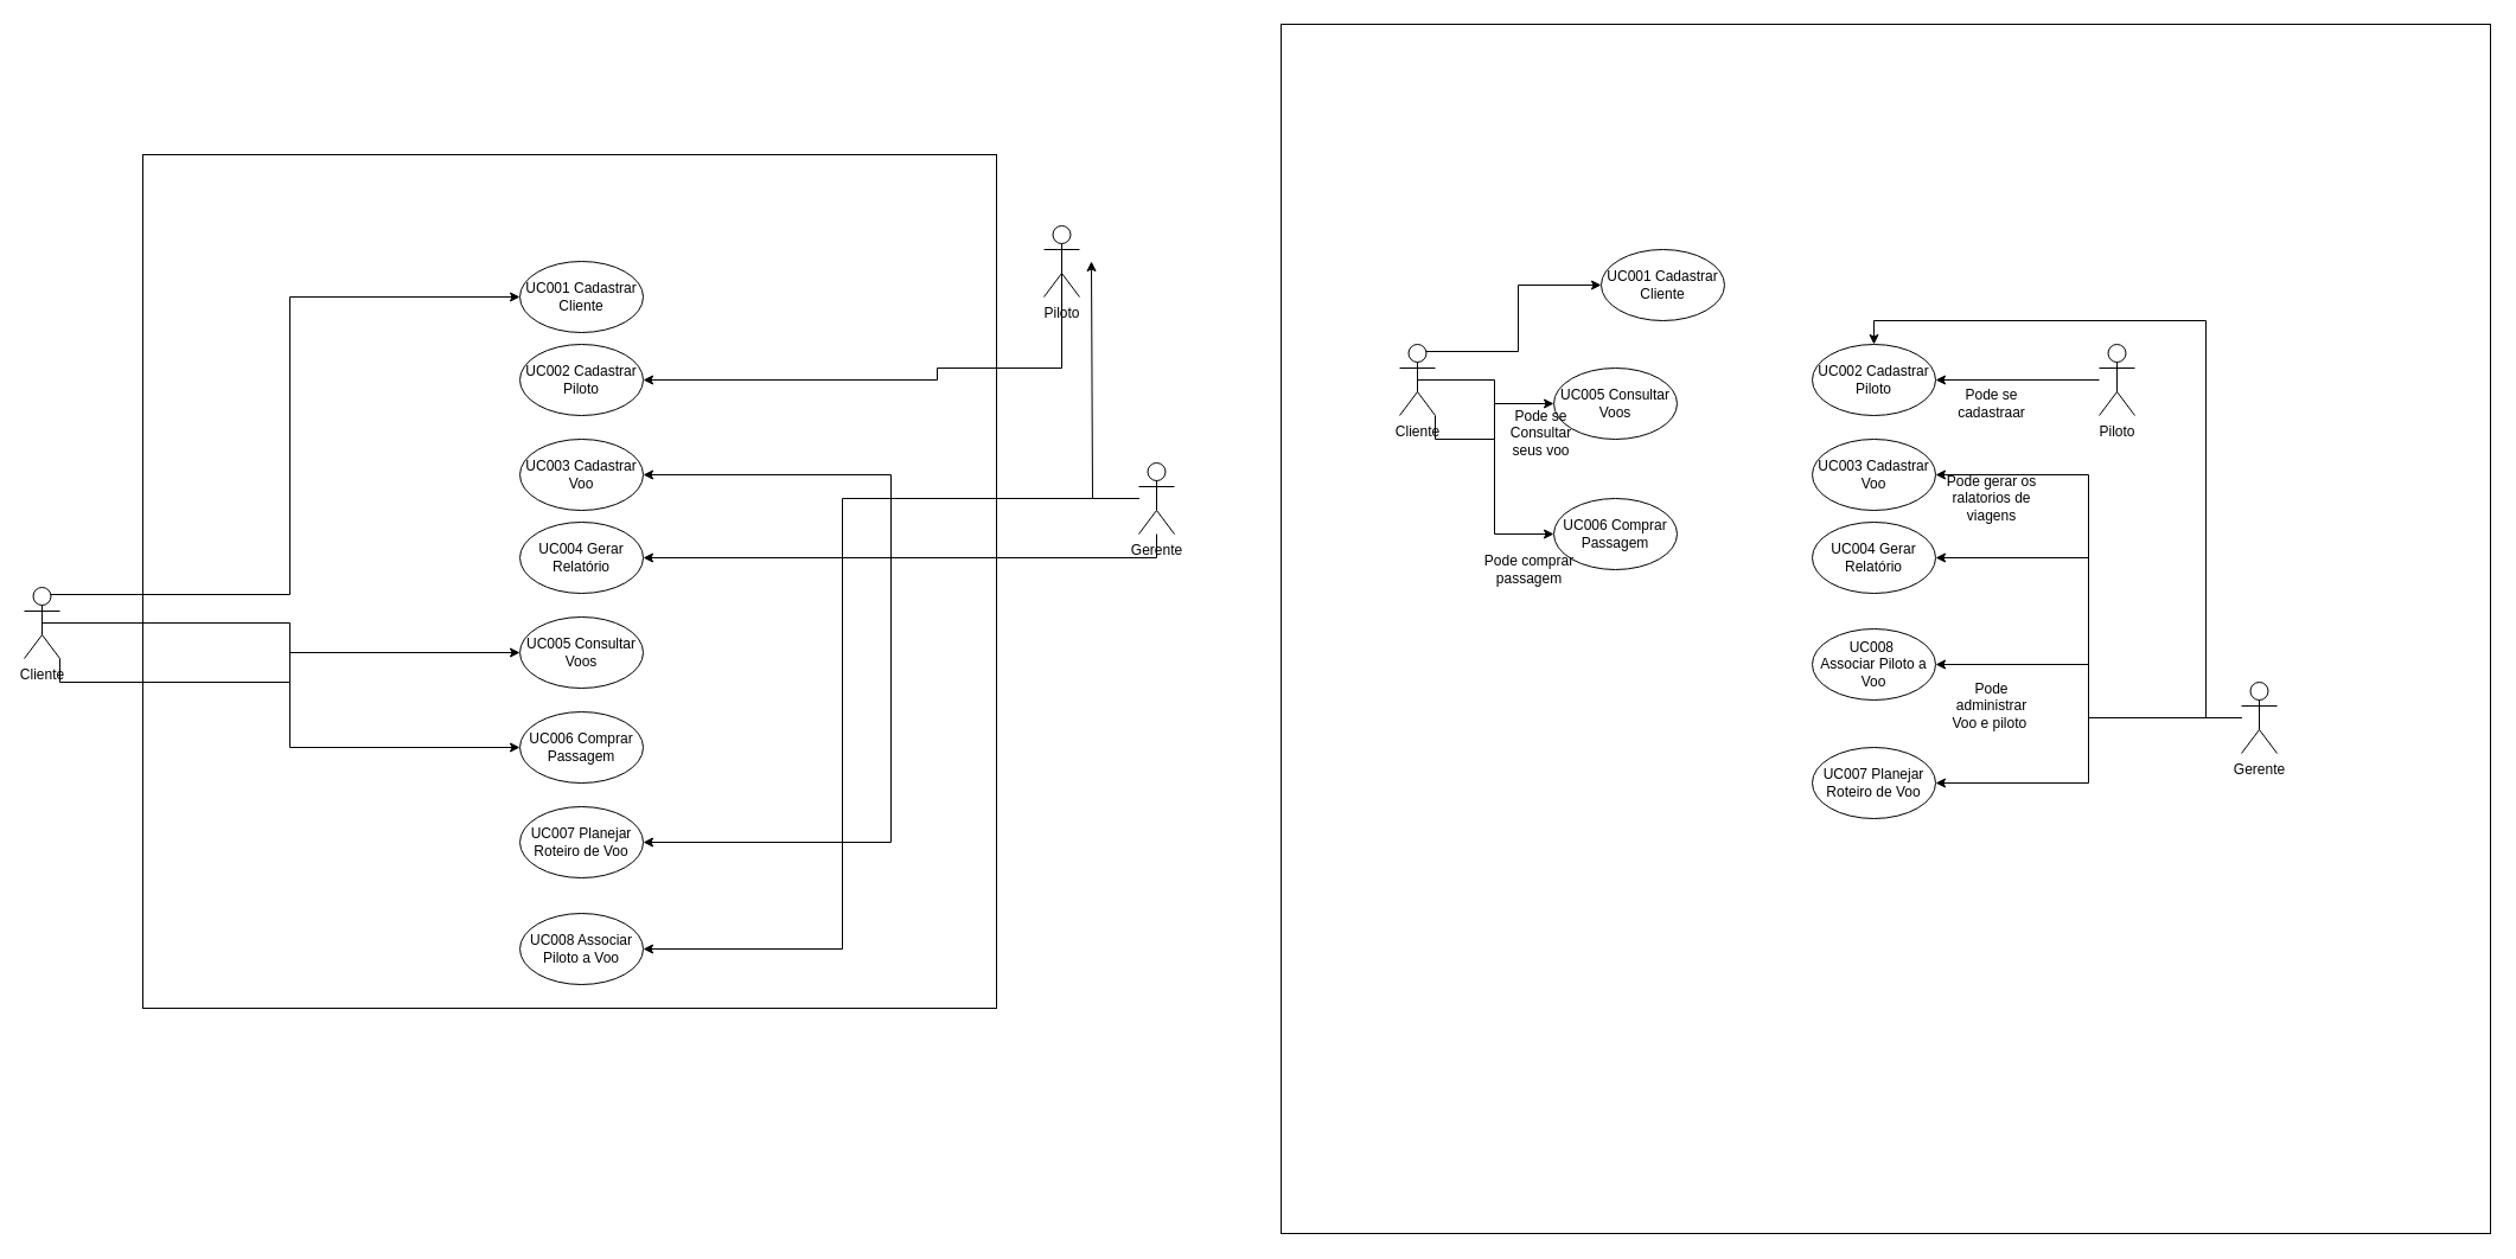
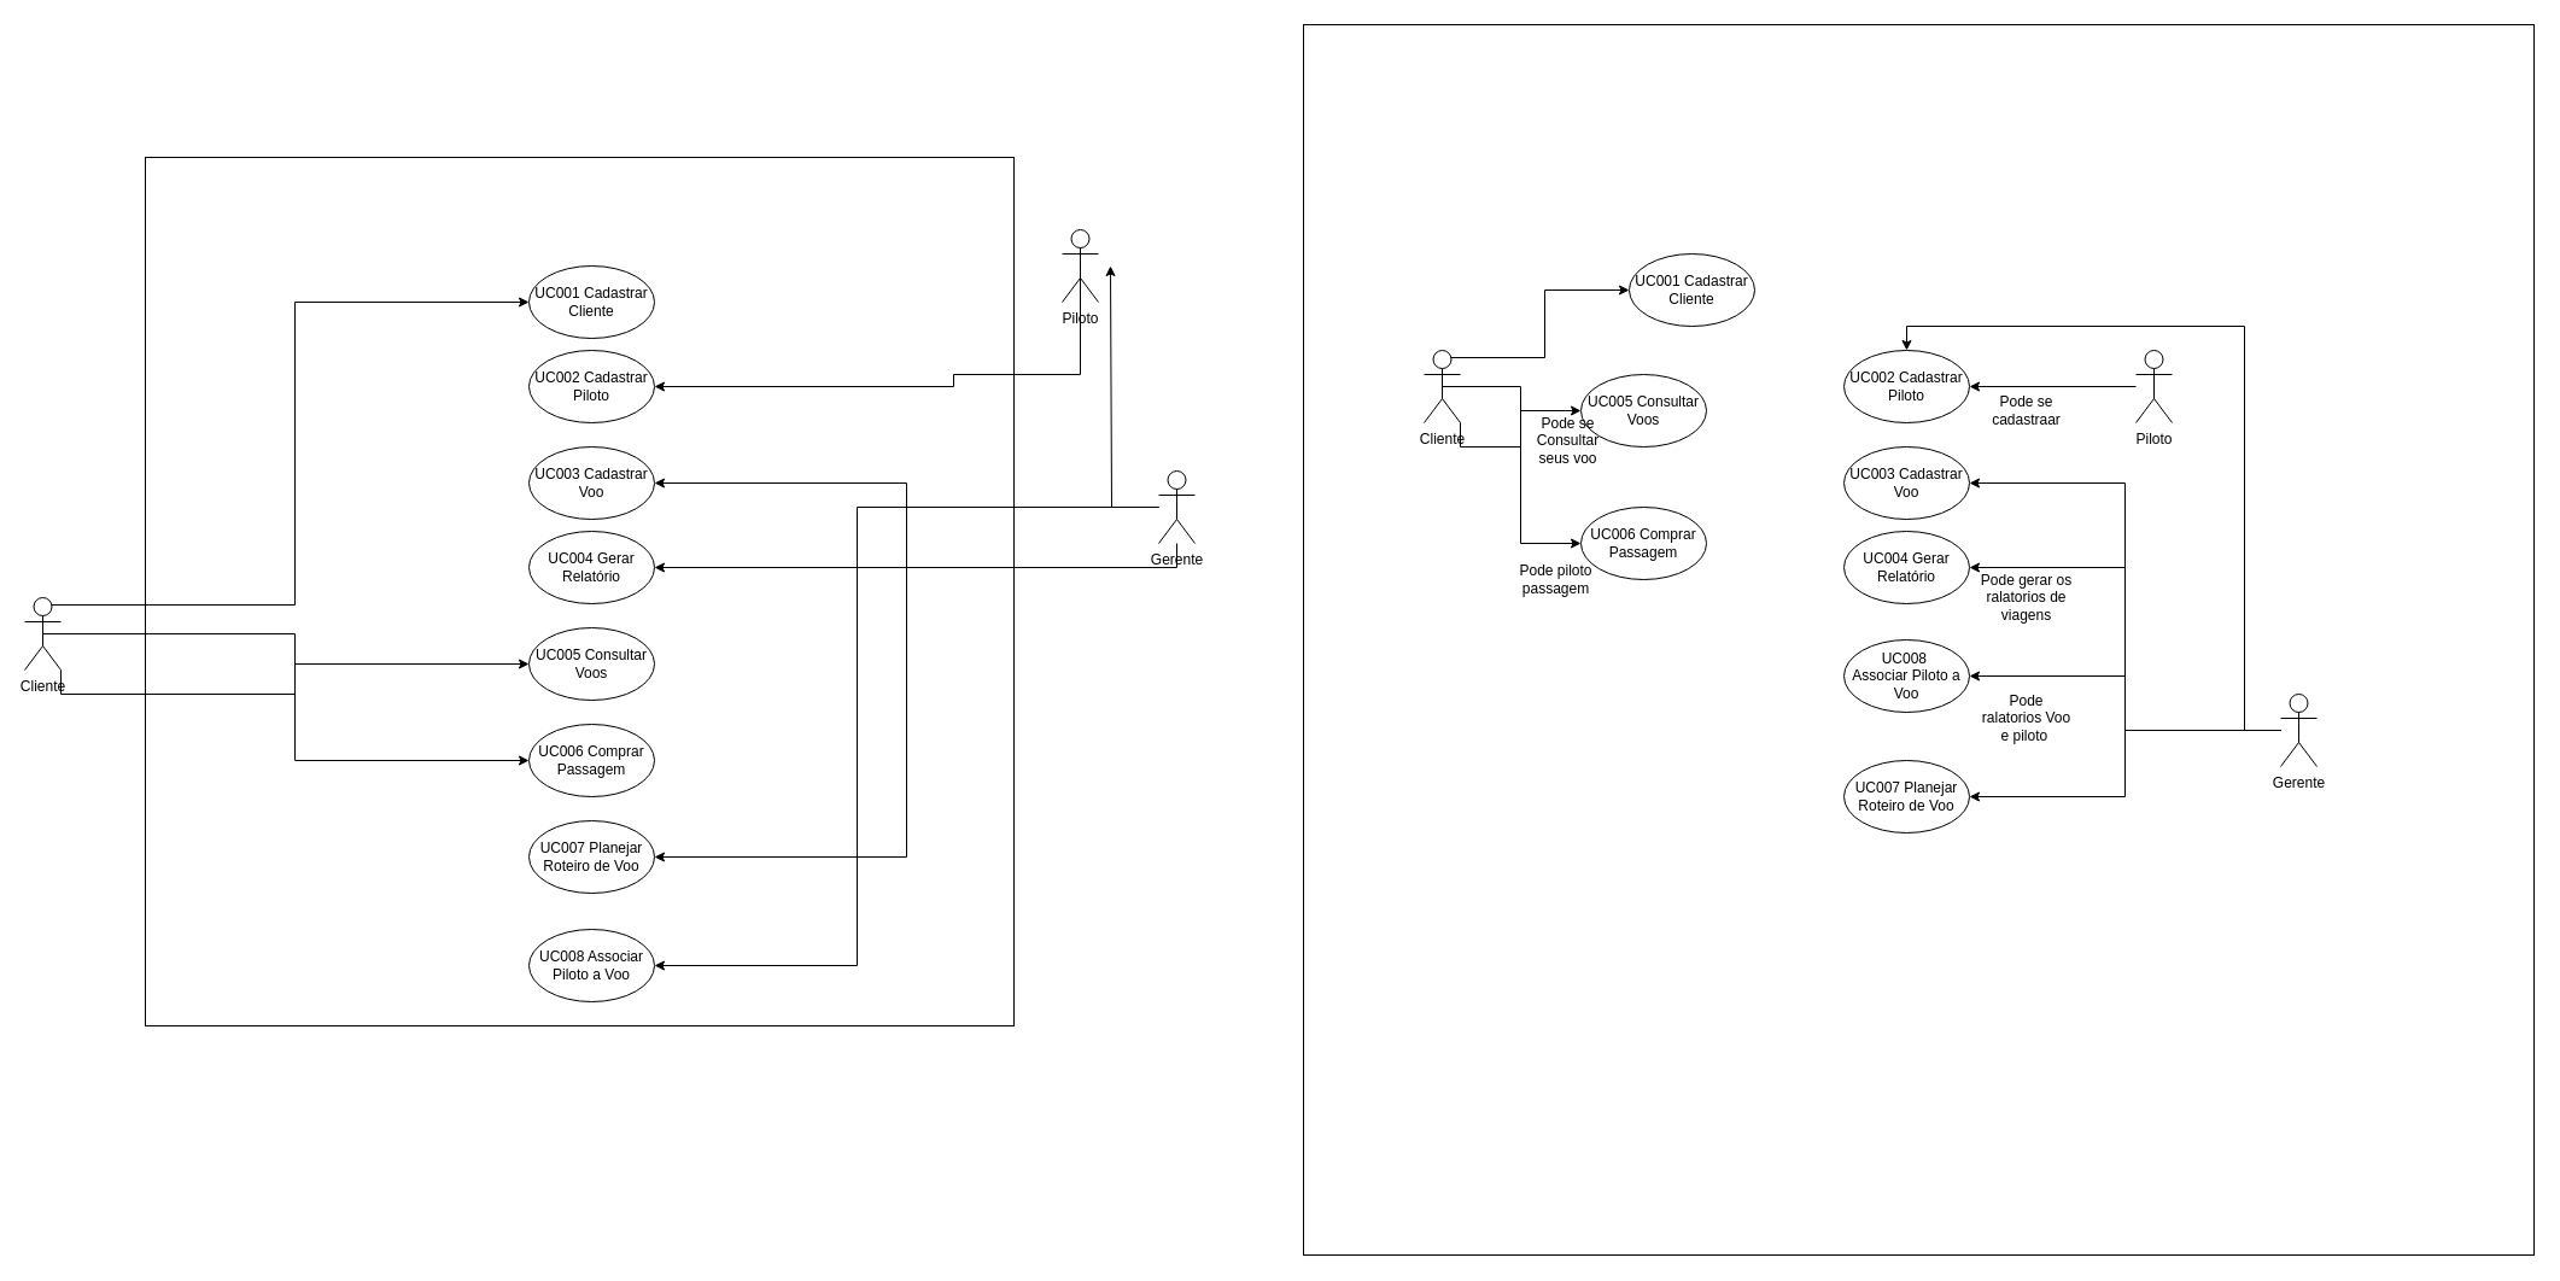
- <mxCell id="47" value="Pode gerar os ralatorios de viagens" style="text;html=1;align=center;verticalAlign=middle;whiteSpace=wrap;rounded=0;" vertex="1" parent="1"><mxGeometry x="1640" y="405" width="79" height="30" as="geometry" /></mxCell>
+ <mxCell id="47" value="Pode gerar os ralatorios de viagens" style="text;html=1;align=center;verticalAlign=middle;whiteSpace=wrap;rounded=0;" vertex="1" parent="1"><mxGeometry x="1640" y="480" width="79" height="30" as="geometry" /></mxCell>
- <mxCell id="45" value="Pode comprar passagem" style="text;html=1;align=center;verticalAlign=middle;whiteSpace=wrap;rounded=0;" vertex="1" parent="1"><mxGeometry x="1250" y="465" width="79" height="30" as="geometry" /></mxCell>
+ <mxCell id="45" value="Pode piloto passagem" style="text;html=1;align=center;verticalAlign=middle;whiteSpace=wrap;rounded=0;" vertex="1" parent="1"><mxGeometry x="1250" y="465" width="79" height="30" as="geometry" /></mxCell>
- <mxCell id="48" value="Pode administrar Voo e piloto&amp;nbsp;" style="text;html=1;align=center;verticalAlign=middle;whiteSpace=wrap;rounded=0;" vertex="1" parent="1"><mxGeometry x="1640" y="580" width="79" height="30" as="geometry" /></mxCell>
+ <mxCell id="48" value="Pode ralatorios Voo e piloto&amp;nbsp;" style="text;html=1;align=center;verticalAlign=middle;whiteSpace=wrap;rounded=0;" vertex="1" parent="1"><mxGeometry x="1640" y="580" width="79" height="30" as="geometry" /></mxCell>
